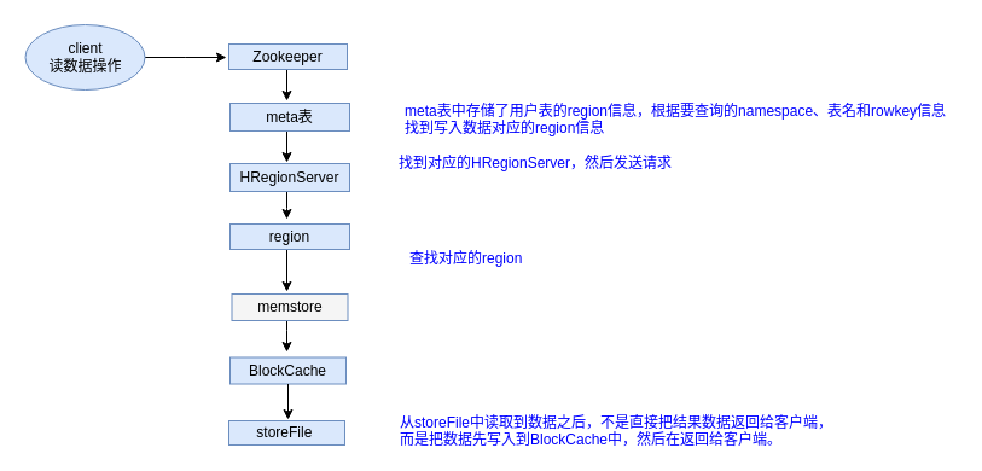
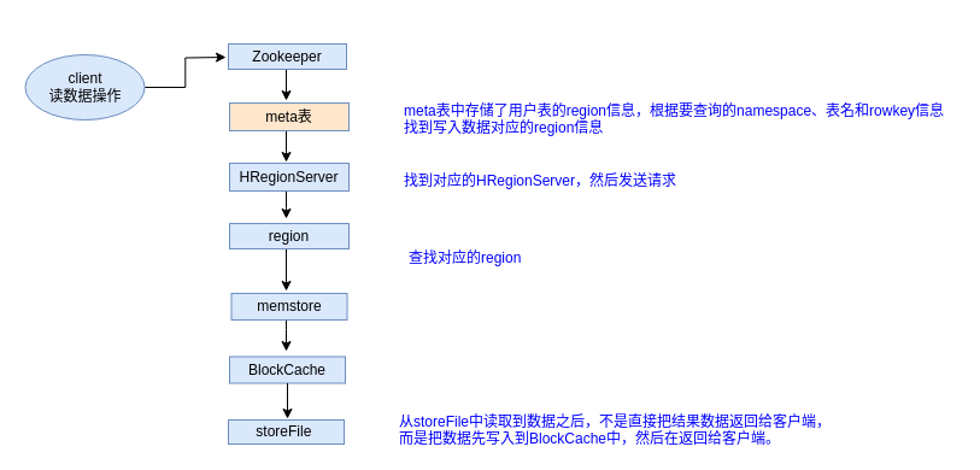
- <mxCell id="3" value="client&lt;br&gt;读数据操作" style="ellipse;whiteSpace=wrap;html=1;fillColor=#dae8fc;strokeColor=#6c8ebf;" vertex="1" parent="1"><mxGeometry x="20.5" y="20" width="99" height="54" as="geometry" /></mxCell>
+ <mxCell id="3" value="client&lt;br&gt;读数据操作" style="ellipse;whiteSpace=wrap;html=1;fillColor=#dae8fc;strokeColor=#6c8ebf;" vertex="1" parent="1"><mxGeometry x="20.5" y="45" width="99" height="54" as="geometry" /></mxCell>
- <mxCell id="7" value="meta表" style="rounded=0;whiteSpace=wrap;html=1;fillColor=#dae8fc;strokeColor=#6c8ebf;" vertex="1" parent="1"><mxGeometry x="190" y="85" width="99" height="23" as="geometry" /></mxCell>
+ <mxCell id="7" value="meta表" style="rounded=0;whiteSpace=wrap;html=1;fillColor=#ffe6cc;strokeColor=#6c8ebf;" vertex="1" parent="1"><mxGeometry x="190" y="85" width="99" height="23" as="geometry" /></mxCell>
- <mxCell id="16" value="&lt;font color=&quot;#0000ff&quot;&gt;找到对应的HRegionServer，然后发送请求&lt;/font&gt;" style="text;html=1;resizable=0;points=[];autosize=1;align=left;verticalAlign=top;spacingTop=-4;" vertex="1" parent="1"><mxGeometry x="328" y="124.5" width="236" height="14" as="geometry" /></mxCell>
+ <mxCell id="16" value="&lt;font color=&quot;#0000ff&quot;&gt;找到对应的HRegionServer，然后发送请求&lt;/font&gt;" style="text;html=1;resizable=0;points=[];autosize=1;align=left;verticalAlign=top;spacingTop=-4;" vertex="1" parent="1"><mxGeometry x="333" y="139.5" width="236" height="14" as="geometry" /></mxCell>
- <mxCell id="13" value="memstore" style="rounded=0;whiteSpace=wrap;html=1;fillColor=#f5f5f5;strokeColor=#6c8ebf;" vertex="1" parent="1"><mxGeometry x="191.5" y="243" width="96" height="22" as="geometry" /></mxCell>
+ <mxCell id="13" value="memstore" style="rounded=0;whiteSpace=wrap;html=1;fillColor=#dae8fc;strokeColor=#6c8ebf;" vertex="1" parent="1"><mxGeometry x="191.5" y="243" width="96" height="22" as="geometry" /></mxCell>
